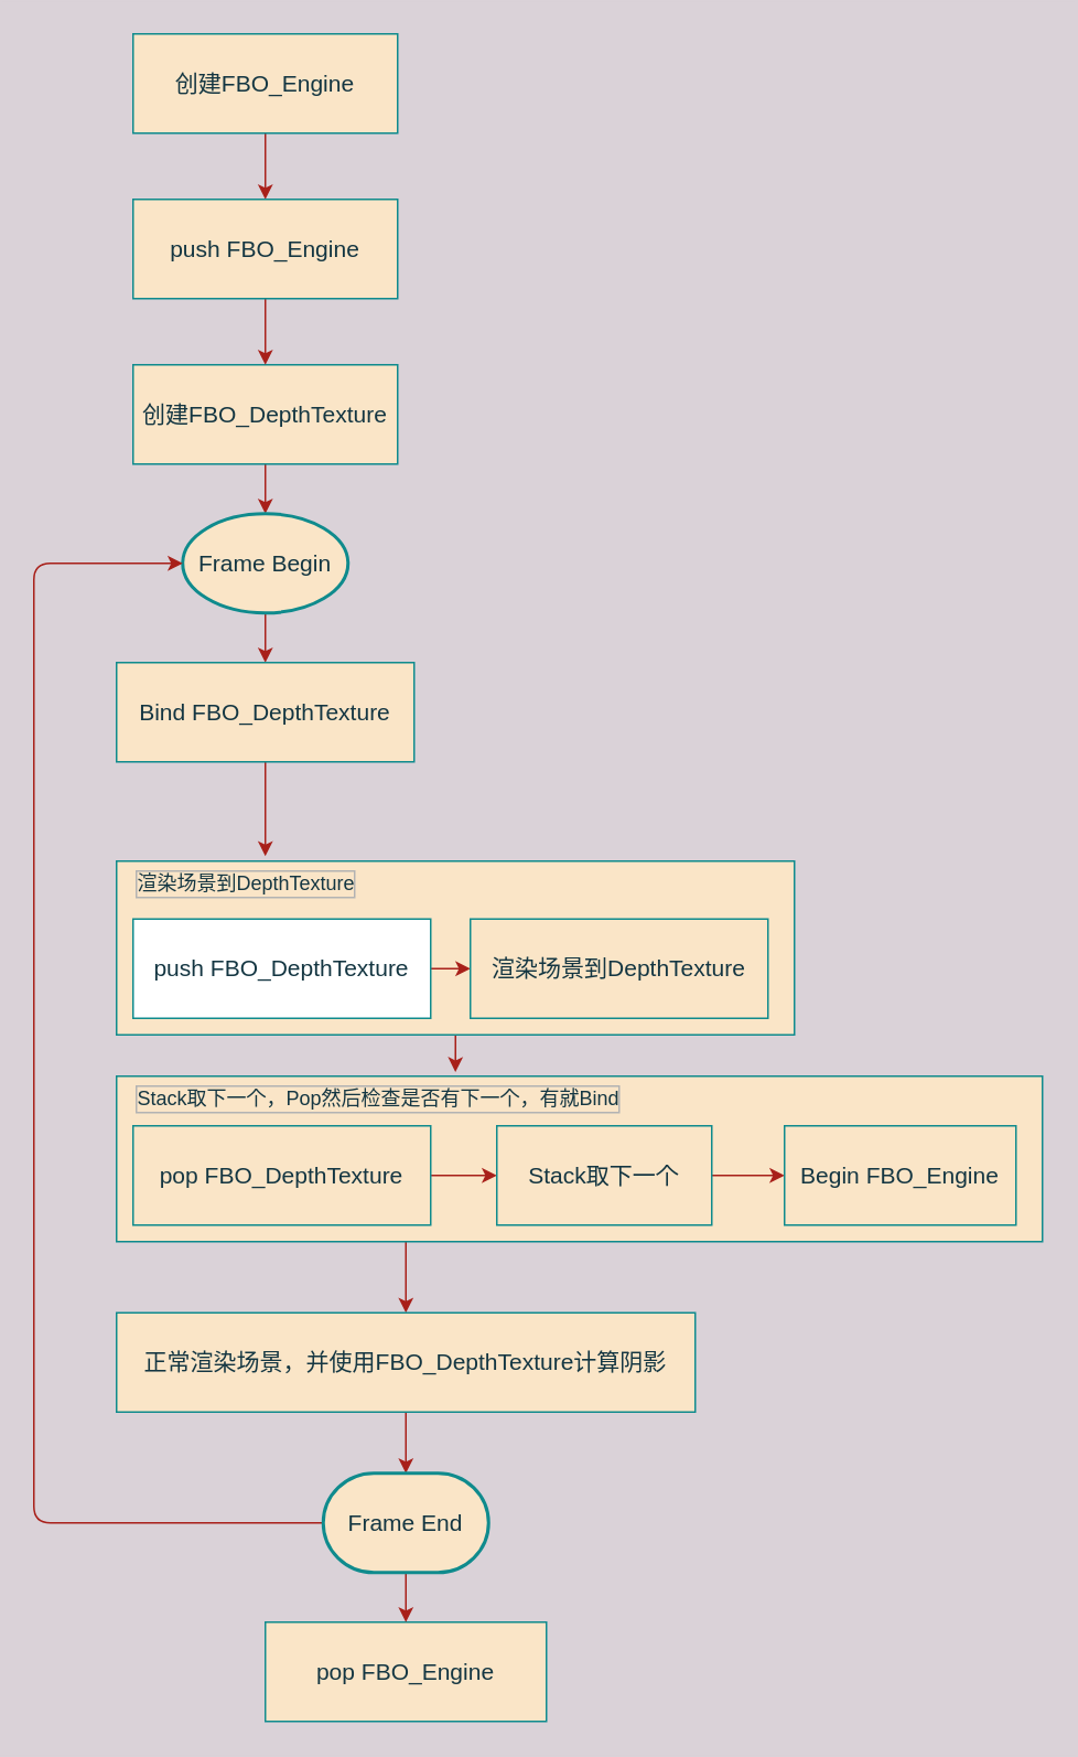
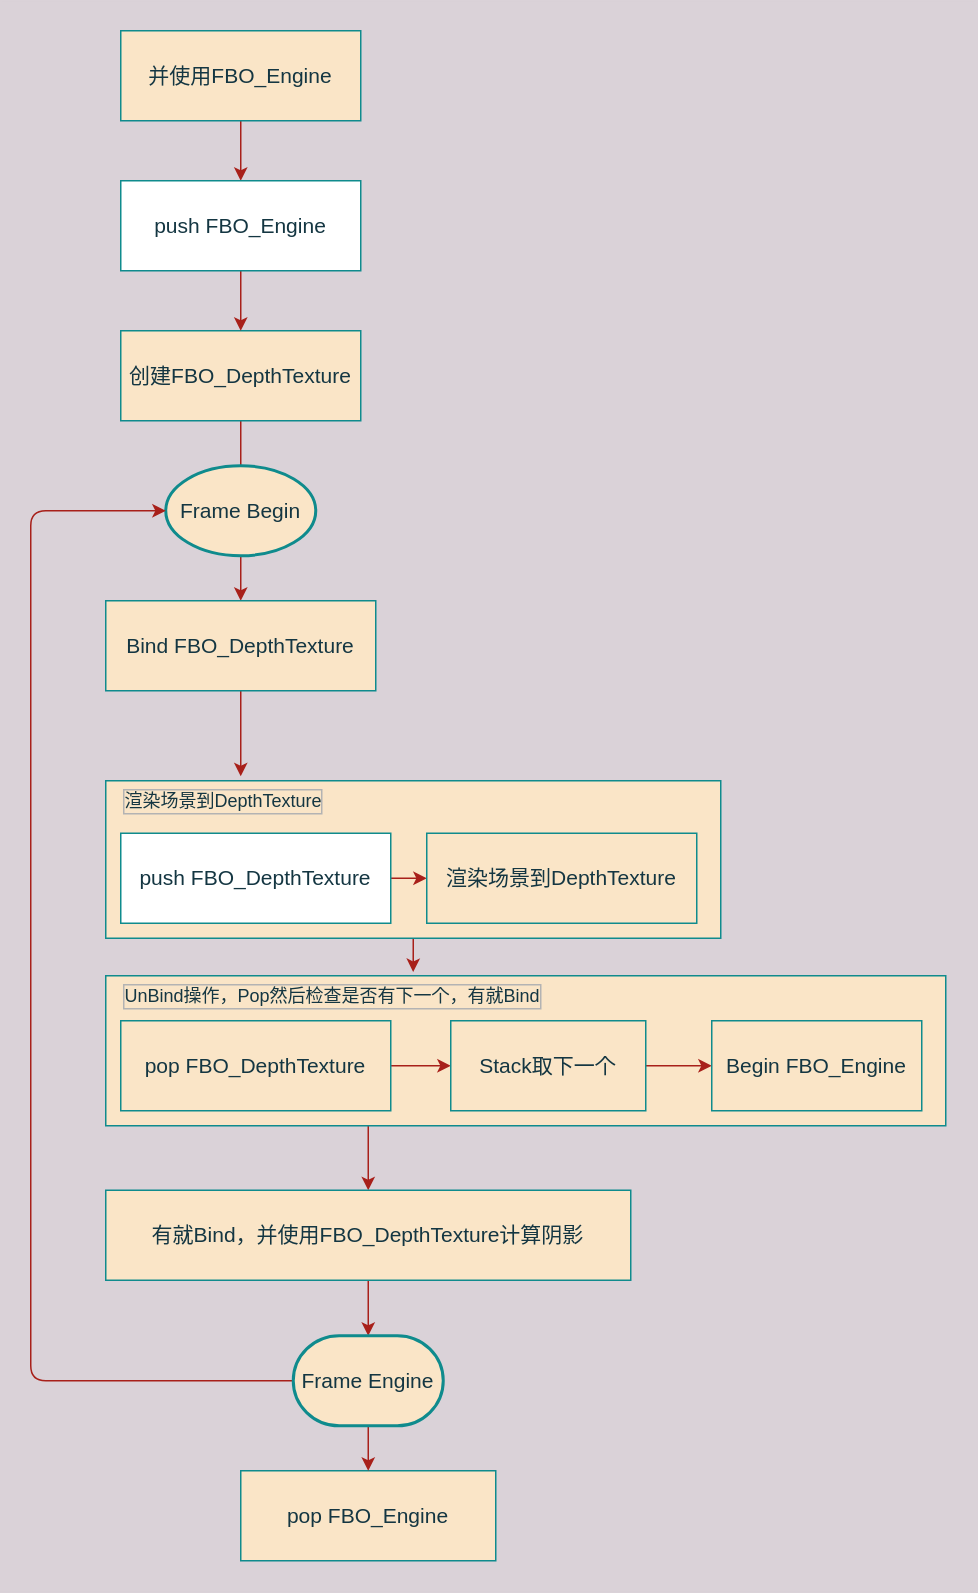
- <mxCell id="7" value="创建FBO_Engine" style="whiteSpace=wrap;html=1;fontSize=14;fillColor=#FAE5C7;strokeColor=#0F8B8D;fontColor=#143642;" vertex="1" parent="1"><mxGeometry x="80" y="20" width="160" height="60" as="geometry" /></mxCell>
+ <mxCell id="7" value="并使用FBO_Engine" style="whiteSpace=wrap;html=1;fontSize=14;fillColor=#FAE5C7;strokeColor=#0F8B8D;fontColor=#143642;" vertex="1" parent="1"><mxGeometry x="80" y="20" width="160" height="60" as="geometry" /></mxCell>
- <mxCell id="11" value="push FBO_Engine" style="whiteSpace=wrap;html=1;fontSize=14;fillColor=#FAE5C7;strokeColor=#0F8B8D;fontColor=#143642;" vertex="1" parent="1"><mxGeometry x="80" y="120" width="160" height="60" as="geometry" /></mxCell>
+ <mxCell id="11" value="push FBO_Engine" style="whiteSpace=wrap;html=1;fontSize=14;fillColor=#ffffff;strokeColor=#0F8B8D;fontColor=#143642;" vertex="1" parent="1"><mxGeometry x="80" y="120" width="160" height="60" as="geometry" /></mxCell>
- <mxCell id="8" value="" style="edgeStyle=orthogonalEdgeStyle;orthogonalLoop=1;jettySize=auto;html=1;fontSize=14;strokeColor=#A8201A;fontColor=#143642;labelBackgroundColor=#DAD2D8;" edge="1" parent="1" source="9" target="19"><mxGeometry relative="1" as="geometry" /></mxCell>
+ <mxCell id="8" value="" style="edgeStyle=orthogonalEdgeStyle;orthogonalLoop=1;jettySize=auto;html=1;fontSize=14;strokeColor=#A8201A;fontColor=#143642;labelBackgroundColor=#DAD2D8;endArrow=none;" edge="1" parent="1" source="9" target="19"><mxGeometry relative="1" as="geometry" /></mxCell>
- <mxCell id="31" value="Stack取下一个，Pop然后检查是否有下一个，有就Bind" style="text;html=1;strokeColor=none;fillColor=none;align=left;verticalAlign=middle;whiteSpace=wrap;rounded=0;shadow=0;glass=0;sketch=0;fontColor=#143642;labelBackgroundColor=none;labelBorderColor=#B3B3B3;" vertex="1" parent="1"><mxGeometry x="80" y="654" width="330" height="20" as="geometry" /></mxCell>
+ <mxCell id="31" value="UnBind操作，Pop然后检查是否有下一个，有就Bind" style="text;html=1;strokeColor=none;fillColor=none;align=left;verticalAlign=middle;whiteSpace=wrap;rounded=0;shadow=0;glass=0;sketch=0;fontColor=#143642;labelBackgroundColor=none;labelBorderColor=#B3B3B3;" vertex="1" parent="1"><mxGeometry x="80" y="654" width="330" height="20" as="geometry" /></mxCell>
- <mxCell id="16" value="正常渲染场景，并使用FBO_DepthTexture计算阴影" style="whiteSpace=wrap;html=1;fontSize=14;fillColor=#FAE5C7;strokeColor=#0F8B8D;fontColor=#143642;" vertex="1" parent="1"><mxGeometry x="70" y="793" width="350" height="60" as="geometry" /></mxCell>
+ <mxCell id="16" value="有就Bind，并使用FBO_DepthTexture计算阴影" style="whiteSpace=wrap;html=1;fontSize=14;fillColor=#FAE5C7;strokeColor=#0F8B8D;fontColor=#143642;" vertex="1" parent="1"><mxGeometry x="70" y="793" width="350" height="60" as="geometry" /></mxCell>
- <mxCell id="22" value="Frame End" style="strokeWidth=2;html=1;shape=mxgraph.flowchart.terminator;whiteSpace=wrap;fontSize=14;fillColor=#FAE5C7;strokeColor=#0F8B8D;fontColor=#143642;" vertex="1" parent="1"><mxGeometry x="195" y="890" width="100" height="60" as="geometry" /></mxCell>
+ <mxCell id="22" value="Frame Engine" style="strokeWidth=2;html=1;shape=mxgraph.flowchart.terminator;whiteSpace=wrap;fontSize=14;fillColor=#FAE5C7;strokeColor=#0F8B8D;fontColor=#143642;" vertex="1" parent="1"><mxGeometry x="195" y="890" width="100" height="60" as="geometry" /></mxCell>
